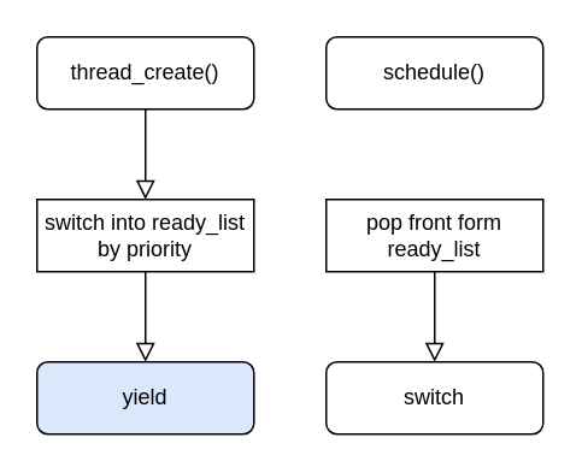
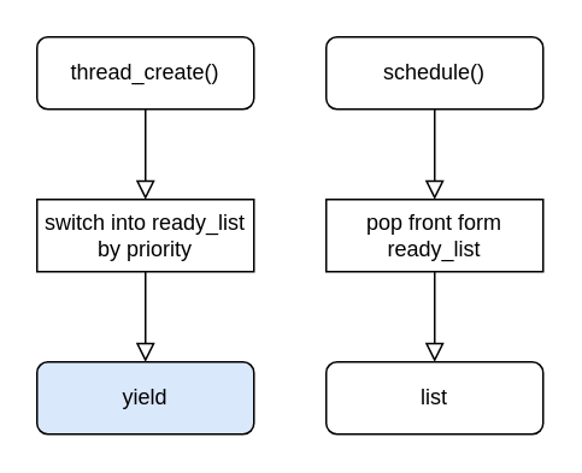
+ <mxCell id="7" value="" style="rounded=0;html=1;jettySize=auto;orthogonalLoop=1;fontSize=11;endArrow=block;endFill=0;endSize=8;strokeWidth=1;shadow=0;labelBackgroundColor=none;edgeStyle=orthogonalEdgeStyle;entryX=0.5;entryY=0;entryDx=0;entryDy=0;exitX=0.5;exitY=1;exitDx=0;exitDy=0;" edge="1" parent="1" source="6" target="5"><mxGeometry relative="1" as="geometry"><mxPoint x="90" y="70" as="sourcePoint" /><mxPoint x="90" y="120" as="targetPoint" /></mxGeometry></mxCell>
- <mxCell id="8" value="switch" style="rounded=1;whiteSpace=wrap;html=1;fontSize=12;glass=0;strokeWidth=1;shadow=0;" vertex="1" parent="1"><mxGeometry x="180" y="200" width="120" height="40" as="geometry" /></mxCell>
+ <mxCell id="8" value="list" style="rounded=1;whiteSpace=wrap;html=1;fontSize=12;glass=0;strokeWidth=1;shadow=0;" vertex="1" parent="1"><mxGeometry x="180" y="200" width="120" height="40" as="geometry" /></mxCell>
